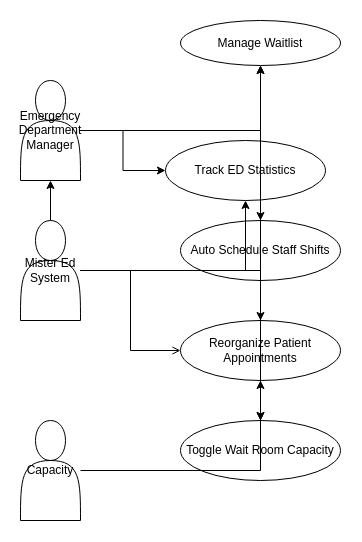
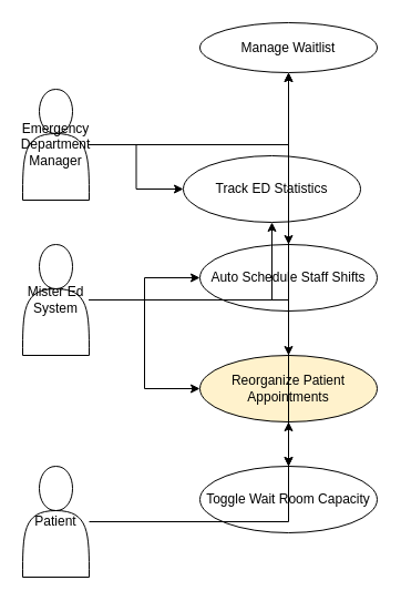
- <mxCell id="17" style="edgeStyle=orthogonalEdgeStyle;rounded=0;orthogonalLoop=1;" edge="1" parent="1" source="3" target="2"><mxGeometry relative="1" as="geometry" /></mxCell>
+ <mxCell id="17" style="edgeStyle=orthogonalEdgeStyle;rounded=0;orthogonalLoop=1;" edge="1" parent="1" source="3" target="7"><mxGeometry relative="1" as="geometry" /></mxCell>
- <mxCell id="18" style="edgeStyle=orthogonalEdgeStyle;rounded=0;orthogonalLoop=1;endArrow=open;" edge="1" parent="1" source="3" target="8"><mxGeometry relative="1" as="geometry" /></mxCell>
+ <mxCell id="18" style="edgeStyle=orthogonalEdgeStyle;rounded=0;orthogonalLoop=1;" edge="1" parent="1" source="3" target="8"><mxGeometry relative="1" as="geometry" /></mxCell>
- <mxCell id="8" value="Reorganize Patient Appointments" style="ellipse;whiteSpace=wrap;html=1;" vertex="1" parent="1"><mxGeometry x="180" y="320" width="160" height="60" as="geometry" /></mxCell>
+ <mxCell id="8" value="Reorganize Patient Appointments" style="ellipse;whiteSpace=wrap;html=1;fillColor=#fff2cc;" vertex="1" parent="1"><mxGeometry x="180" y="320" width="160" height="60" as="geometry" /></mxCell>
- <mxCell id="4" value="Capacity" style="shape=actor;whiteSpace=wrap;html=1;" vertex="1" parent="1"><mxGeometry x="20" y="420" width="60" height="100" as="geometry" /></mxCell>
+ <mxCell id="4" value="Patient" style="shape=actor;whiteSpace=wrap;html=1;" vertex="1" parent="1"><mxGeometry x="20" y="420" width="60" height="100" as="geometry" /></mxCell>
